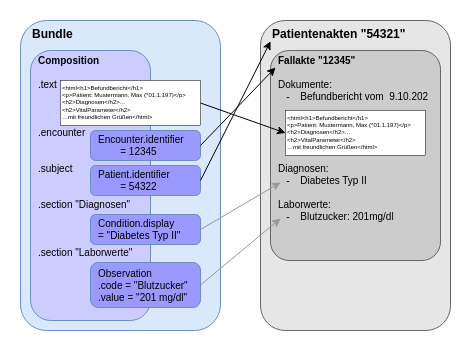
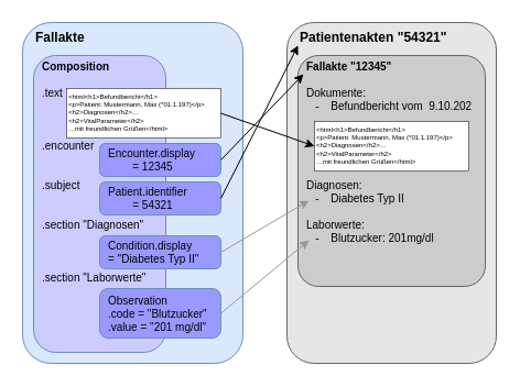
- <mxCell id="2" value="Bundle" style="rounded=1;whiteSpace=wrap;html=1;fillColor=#dae8fc;strokeColor=#6c8ebf;align=left;verticalAlign=top;arcSize=13;spacingLeft=10;fontStyle=1;fontColor=#000000;" parent="1" vertex="1"><mxGeometry x="20" y="20" width="200" height="310" as="geometry" /></mxCell>
+ <mxCell id="2" value="Fallakte" style="rounded=1;whiteSpace=wrap;html=1;fillColor=#dae8fc;strokeColor=#6c8ebf;align=left;verticalAlign=top;arcSize=13;spacingLeft=10;fontStyle=1;fontColor=#000000;" parent="1" vertex="1"><mxGeometry x="20" y="20" width="200" height="310" as="geometry" /></mxCell>
- <mxCell id="8" value="Encounter.identifier&lt;br&gt;&lt;span style=&quot;white-space: pre;&quot;&gt;&#09;&lt;/span&gt;= 12345" style="rounded=1;whiteSpace=wrap;html=1;fillColor=#9999FF;strokeColor=#6c8ebf;align=left;verticalAlign=middle;arcSize=17;spacingLeft=8;fontStyle=0;fontSize=10;spacingTop=0;fontColor=#000000;spacing=0;" vertex="1" parent="1"><mxGeometry x="90" y="130" width="110" height="30" as="geometry" /></mxCell>
+ <mxCell id="8" value="Encounter.display&lt;br&gt;&lt;span style=&quot;white-space: pre;&quot;&gt;&#09;&lt;/span&gt;= 12345" style="rounded=1;whiteSpace=wrap;html=1;fillColor=#9999FF;strokeColor=#6c8ebf;align=left;verticalAlign=middle;arcSize=17;spacingLeft=8;fontStyle=0;fontSize=10;spacingTop=0;fontColor=#000000;spacing=0;" vertex="1" parent="1"><mxGeometry x="90" y="130" width="110" height="30" as="geometry" /></mxCell>
- <mxCell id="9" value="Patient.identifier&lt;br&gt;&lt;span style=&quot;white-space: pre;&quot;&gt;&#09;&lt;/span&gt;= 54322" style="rounded=1;whiteSpace=wrap;html=1;fillColor=#9999FF;strokeColor=#6c8ebf;align=left;verticalAlign=middle;arcSize=17;spacingLeft=8;fontStyle=0;fontSize=10;spacingTop=0;fontColor=#000000;spacing=0;" vertex="1" parent="1"><mxGeometry x="90" y="165" width="110" height="30" as="geometry" /></mxCell>
+ <mxCell id="9" value="Patient.identifier&lt;br&gt;&lt;span style=&quot;white-space: pre;&quot;&gt;&#09;&lt;/span&gt;= 54321" style="rounded=1;whiteSpace=wrap;html=1;fillColor=#9999FF;strokeColor=#6c8ebf;align=left;verticalAlign=middle;arcSize=17;spacingLeft=8;fontStyle=0;fontSize=10;spacingTop=0;fontColor=#000000;spacing=0;" vertex="1" parent="1"><mxGeometry x="90" y="165" width="110" height="30" as="geometry" /></mxCell>
